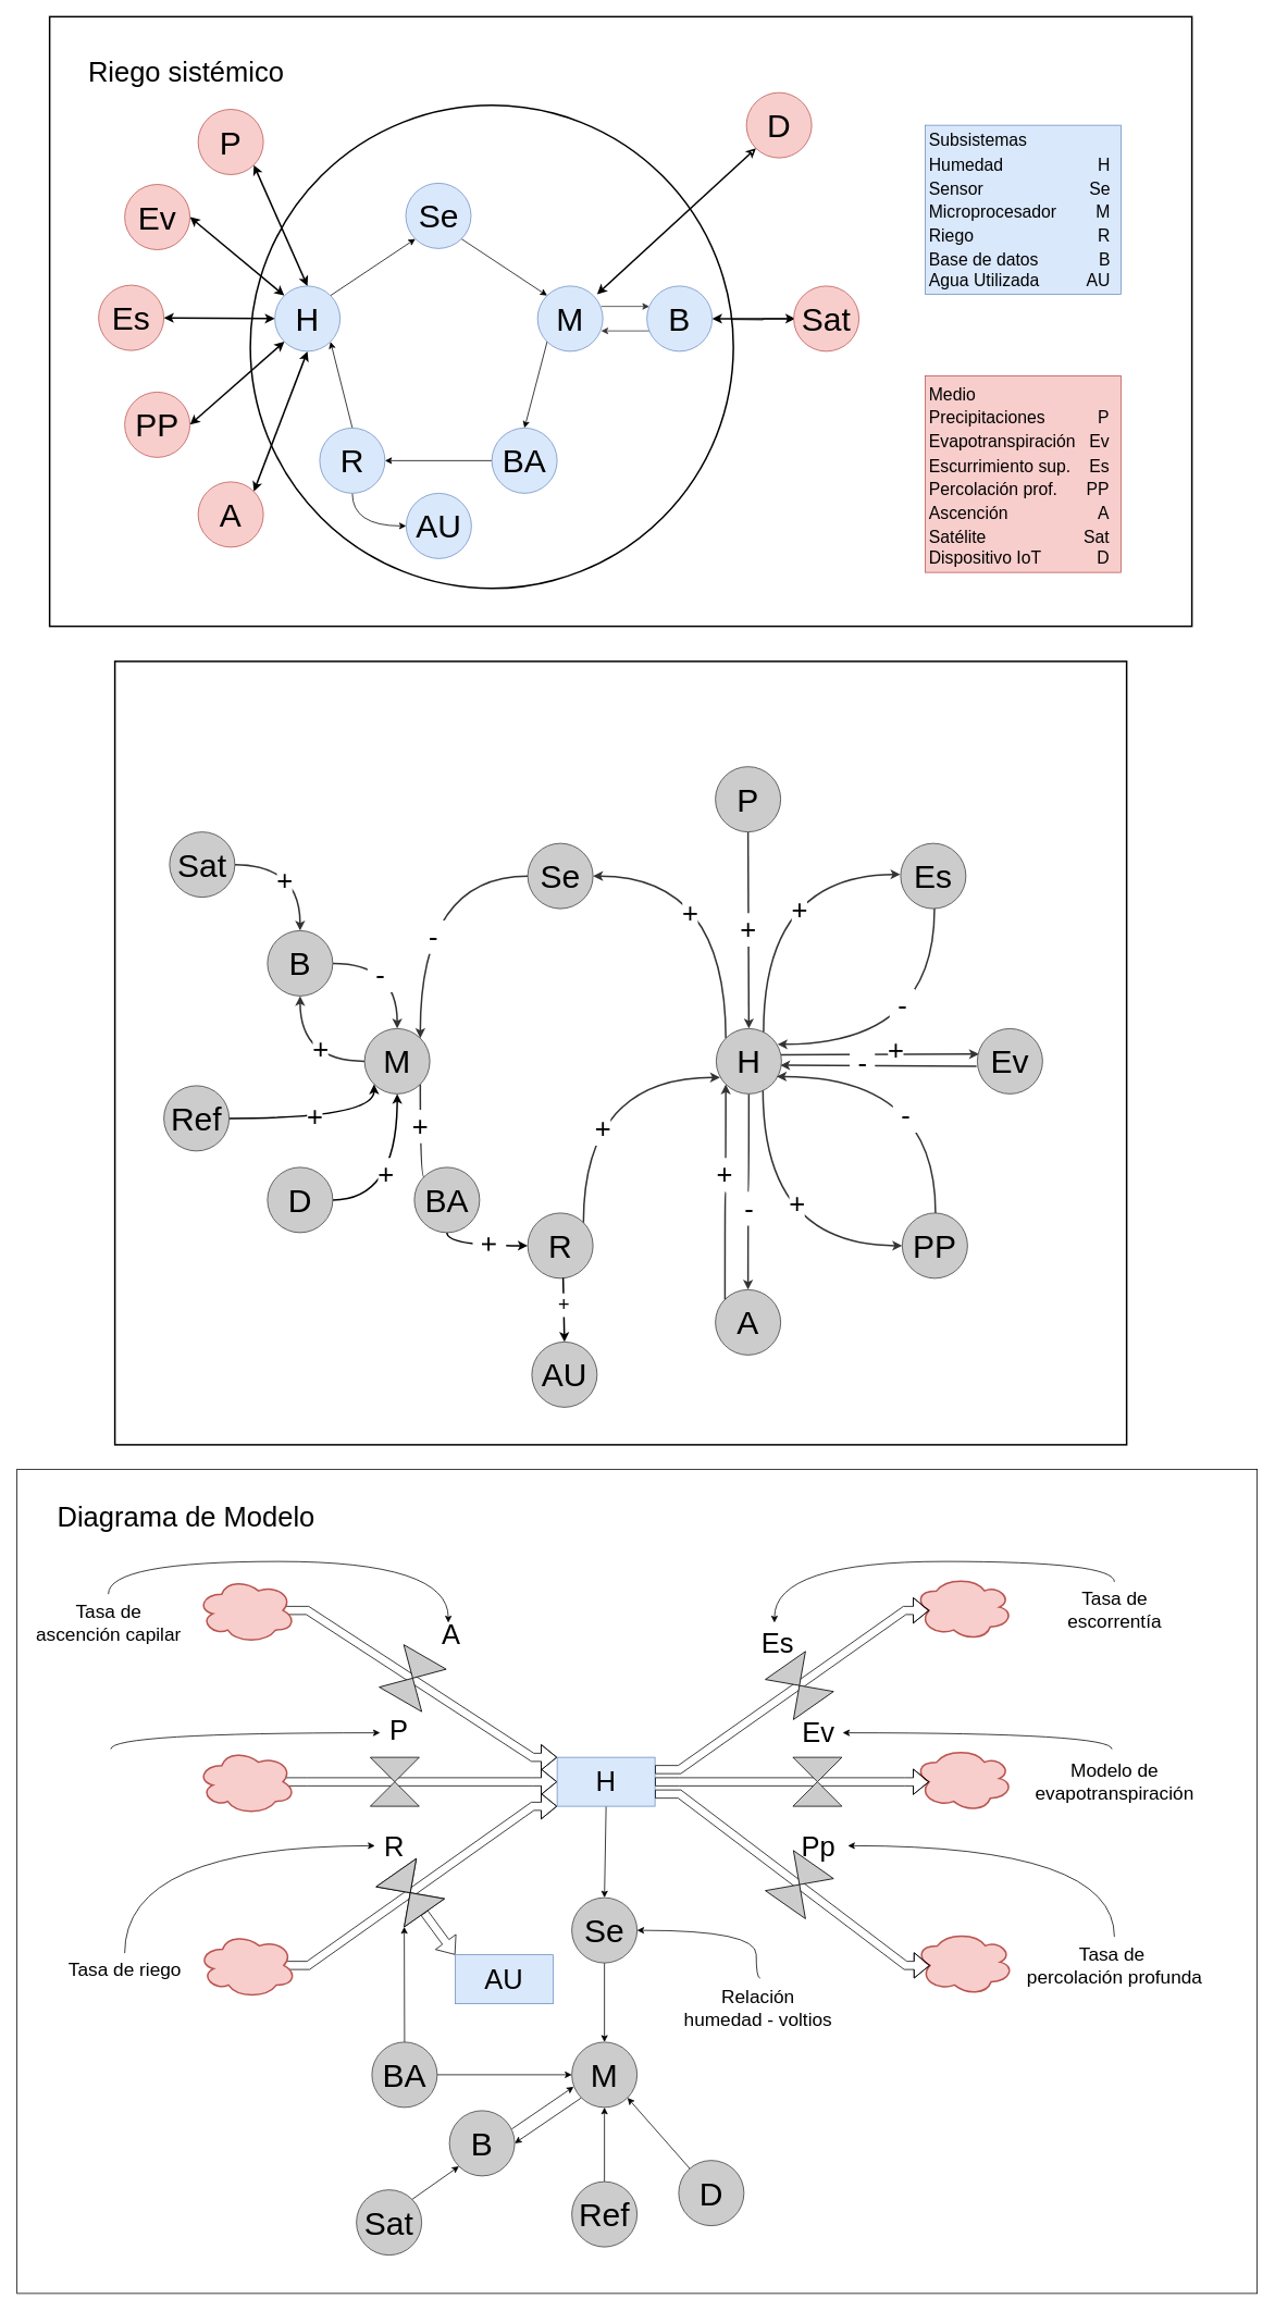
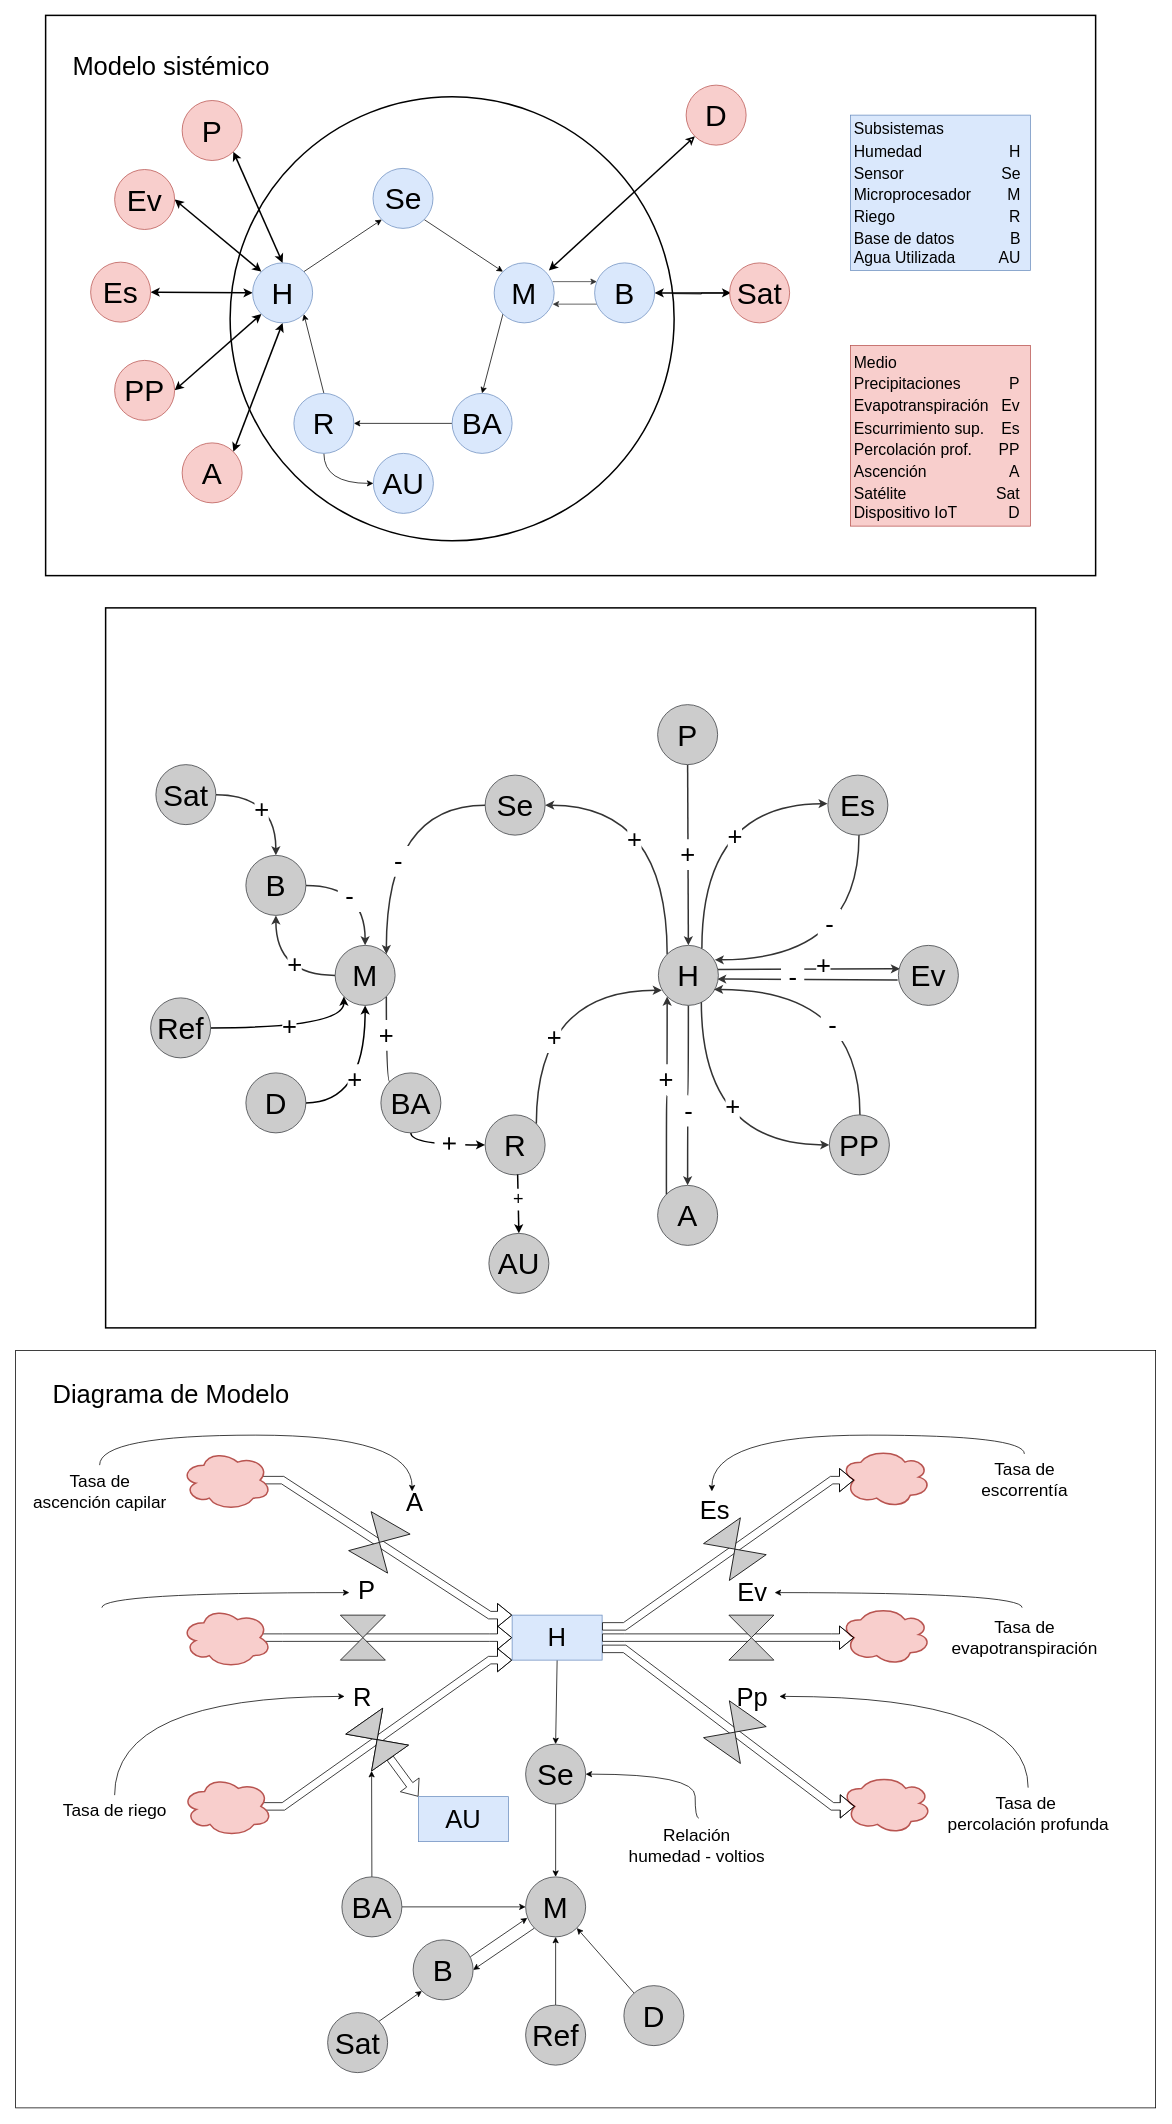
- <mxCell id="68" value="Riego sistémico" style="text;html=1;align=center;verticalAlign=middle;resizable=0;points=[];autosize=1;strokeColor=none;fillColor=none;fontSize=34;" vertex="1" parent="1"><mxGeometry x="82" y="63" width="290" height="50" as="geometry" /></mxCell>
+ <mxCell id="68" value="Modelo sistémico" style="text;html=1;align=center;verticalAlign=middle;resizable=0;points=[];autosize=1;strokeColor=none;fillColor=none;fontSize=34;" vertex="1" parent="1"><mxGeometry x="82" y="63" width="290" height="50" as="geometry" /></mxCell>
- <mxCell id="101" value="Modelo de&lt;br&gt;evapotranspiración" style="text;html=1;align=center;verticalAlign=middle;resizable=0;points=[];autosize=1;strokeColor=none;fillColor=none;fontSize=23;" vertex="1" parent="1"><mxGeometry x="1255" y="2148" width="220" height="70" as="geometry" /></mxCell>
+ <mxCell id="101" value="Tasa de&lt;br&gt;evapotranspiración" style="text;html=1;align=center;verticalAlign=middle;resizable=0;points=[];autosize=1;strokeColor=none;fillColor=none;fontSize=23;" vertex="1" parent="1"><mxGeometry x="1255" y="2148" width="220" height="70" as="geometry" /></mxCell>
- <mxCell id="103" value="Tasa de&amp;nbsp;&lt;br&gt;percolación profunda" style="text;html=1;align=center;verticalAlign=middle;resizable=0;points=[];autosize=1;strokeColor=none;fillColor=none;fontSize=23;" vertex="1" parent="1"><mxGeometry x="1245" y="2373" width="240" height="70" as="geometry" /></mxCell>
+ <mxCell id="103" value="Tasa de&amp;nbsp;&lt;br&gt;percolación profunda" style="text;html=1;align=center;verticalAlign=middle;resizable=0;points=[];autosize=1;strokeColor=none;fillColor=none;fontSize=23;" vertex="1" parent="1"><mxGeometry x="1250" y="2383" width="240" height="70" as="geometry" /></mxCell>
